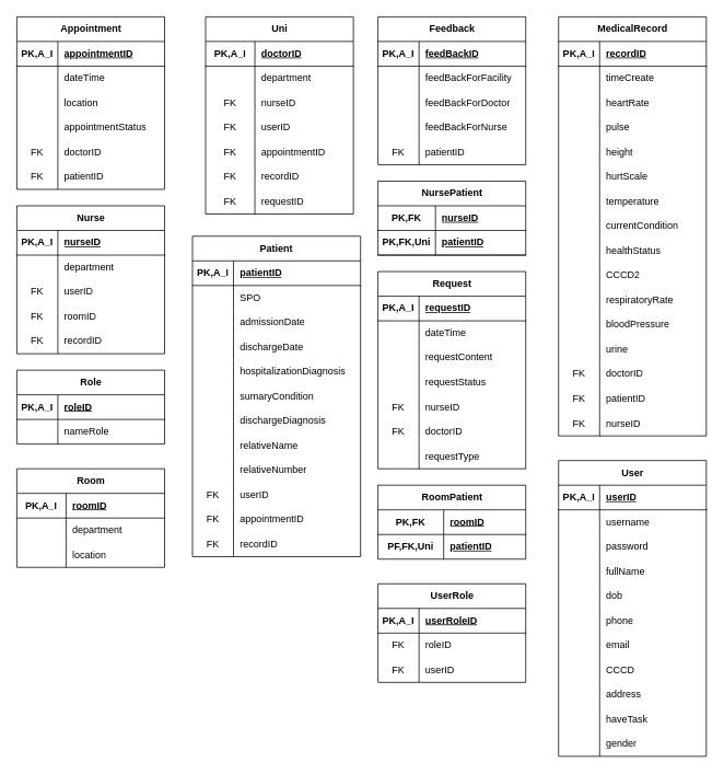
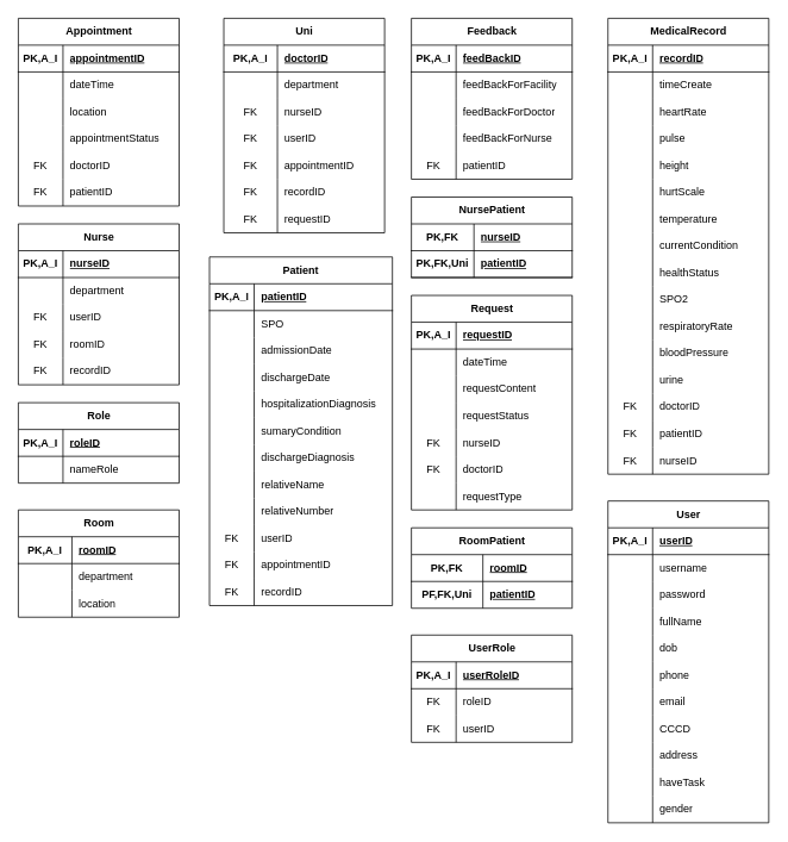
- <mxCell id="89" value="CCCD2" style="shape=partialRectangle;connectable=0;fillColor=none;top=0;left=0;bottom=0;right=0;align=left;spacingLeft=6;overflow=hidden;whiteSpace=wrap;html=1;" parent="87" vertex="1"><mxGeometry x="50" width="130" height="30" as="geometry"><mxRectangle width="130" height="30" as="alternateBounds" /></mxGeometry></mxCell>
+ <mxCell id="89" value="SPO2" style="shape=partialRectangle;connectable=0;fillColor=none;top=0;left=0;bottom=0;right=0;align=left;spacingLeft=6;overflow=hidden;whiteSpace=wrap;html=1;" parent="87" vertex="1"><mxGeometry x="50" width="130" height="30" as="geometry"><mxRectangle width="130" height="30" as="alternateBounds" /></mxGeometry></mxCell>
